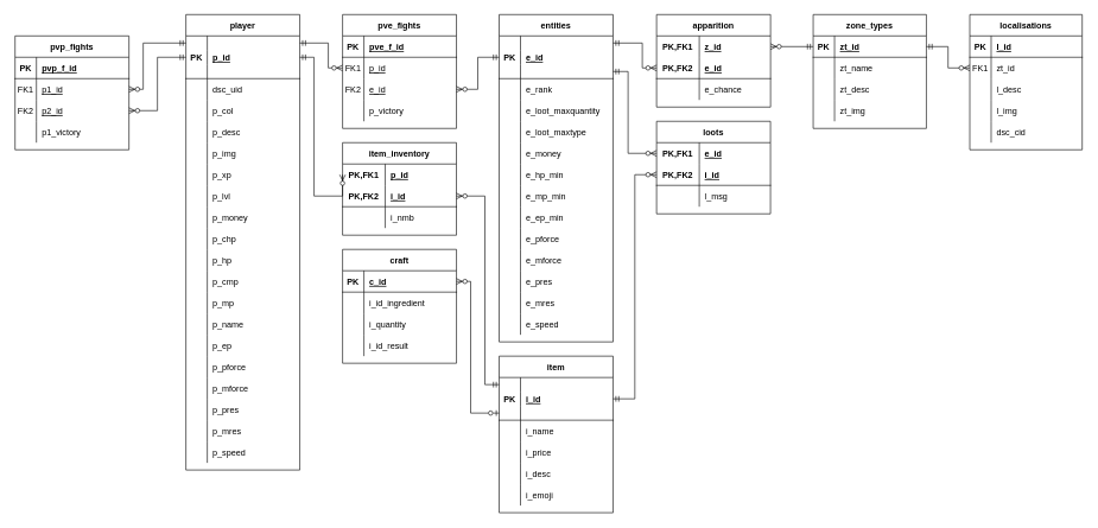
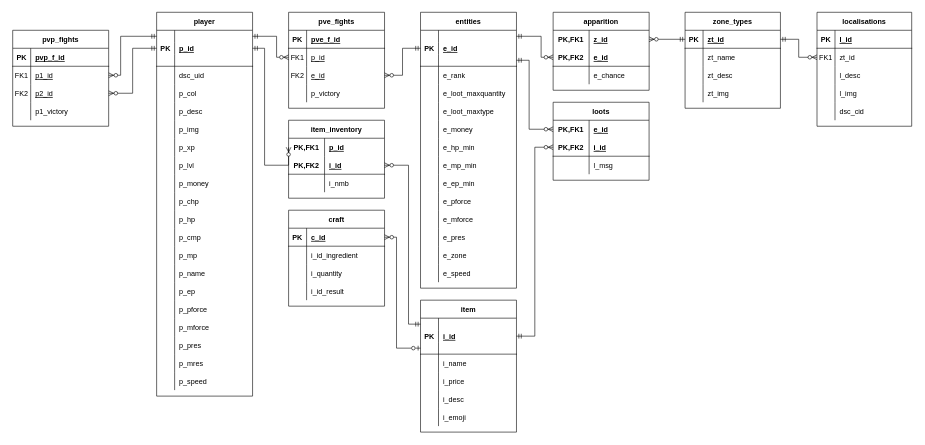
- <mxCell id="157" value="e_mres" style="shape=partialRectangle;connectable=0;fillColor=none;top=0;left=0;bottom=0;right=0;align=left;spacingLeft=6;overflow=hidden;" vertex="1" parent="155"><mxGeometry x="30" width="130" height="30" as="geometry"><mxRectangle width="130" height="30" as="alternateBounds" /></mxGeometry></mxCell>
+ <mxCell id="157" value="e_zone" style="shape=partialRectangle;connectable=0;fillColor=none;top=0;left=0;bottom=0;right=0;align=left;spacingLeft=6;overflow=hidden;" vertex="1" parent="155"><mxGeometry x="30" width="130" height="30" as="geometry"><mxRectangle width="130" height="30" as="alternateBounds" /></mxGeometry></mxCell>
